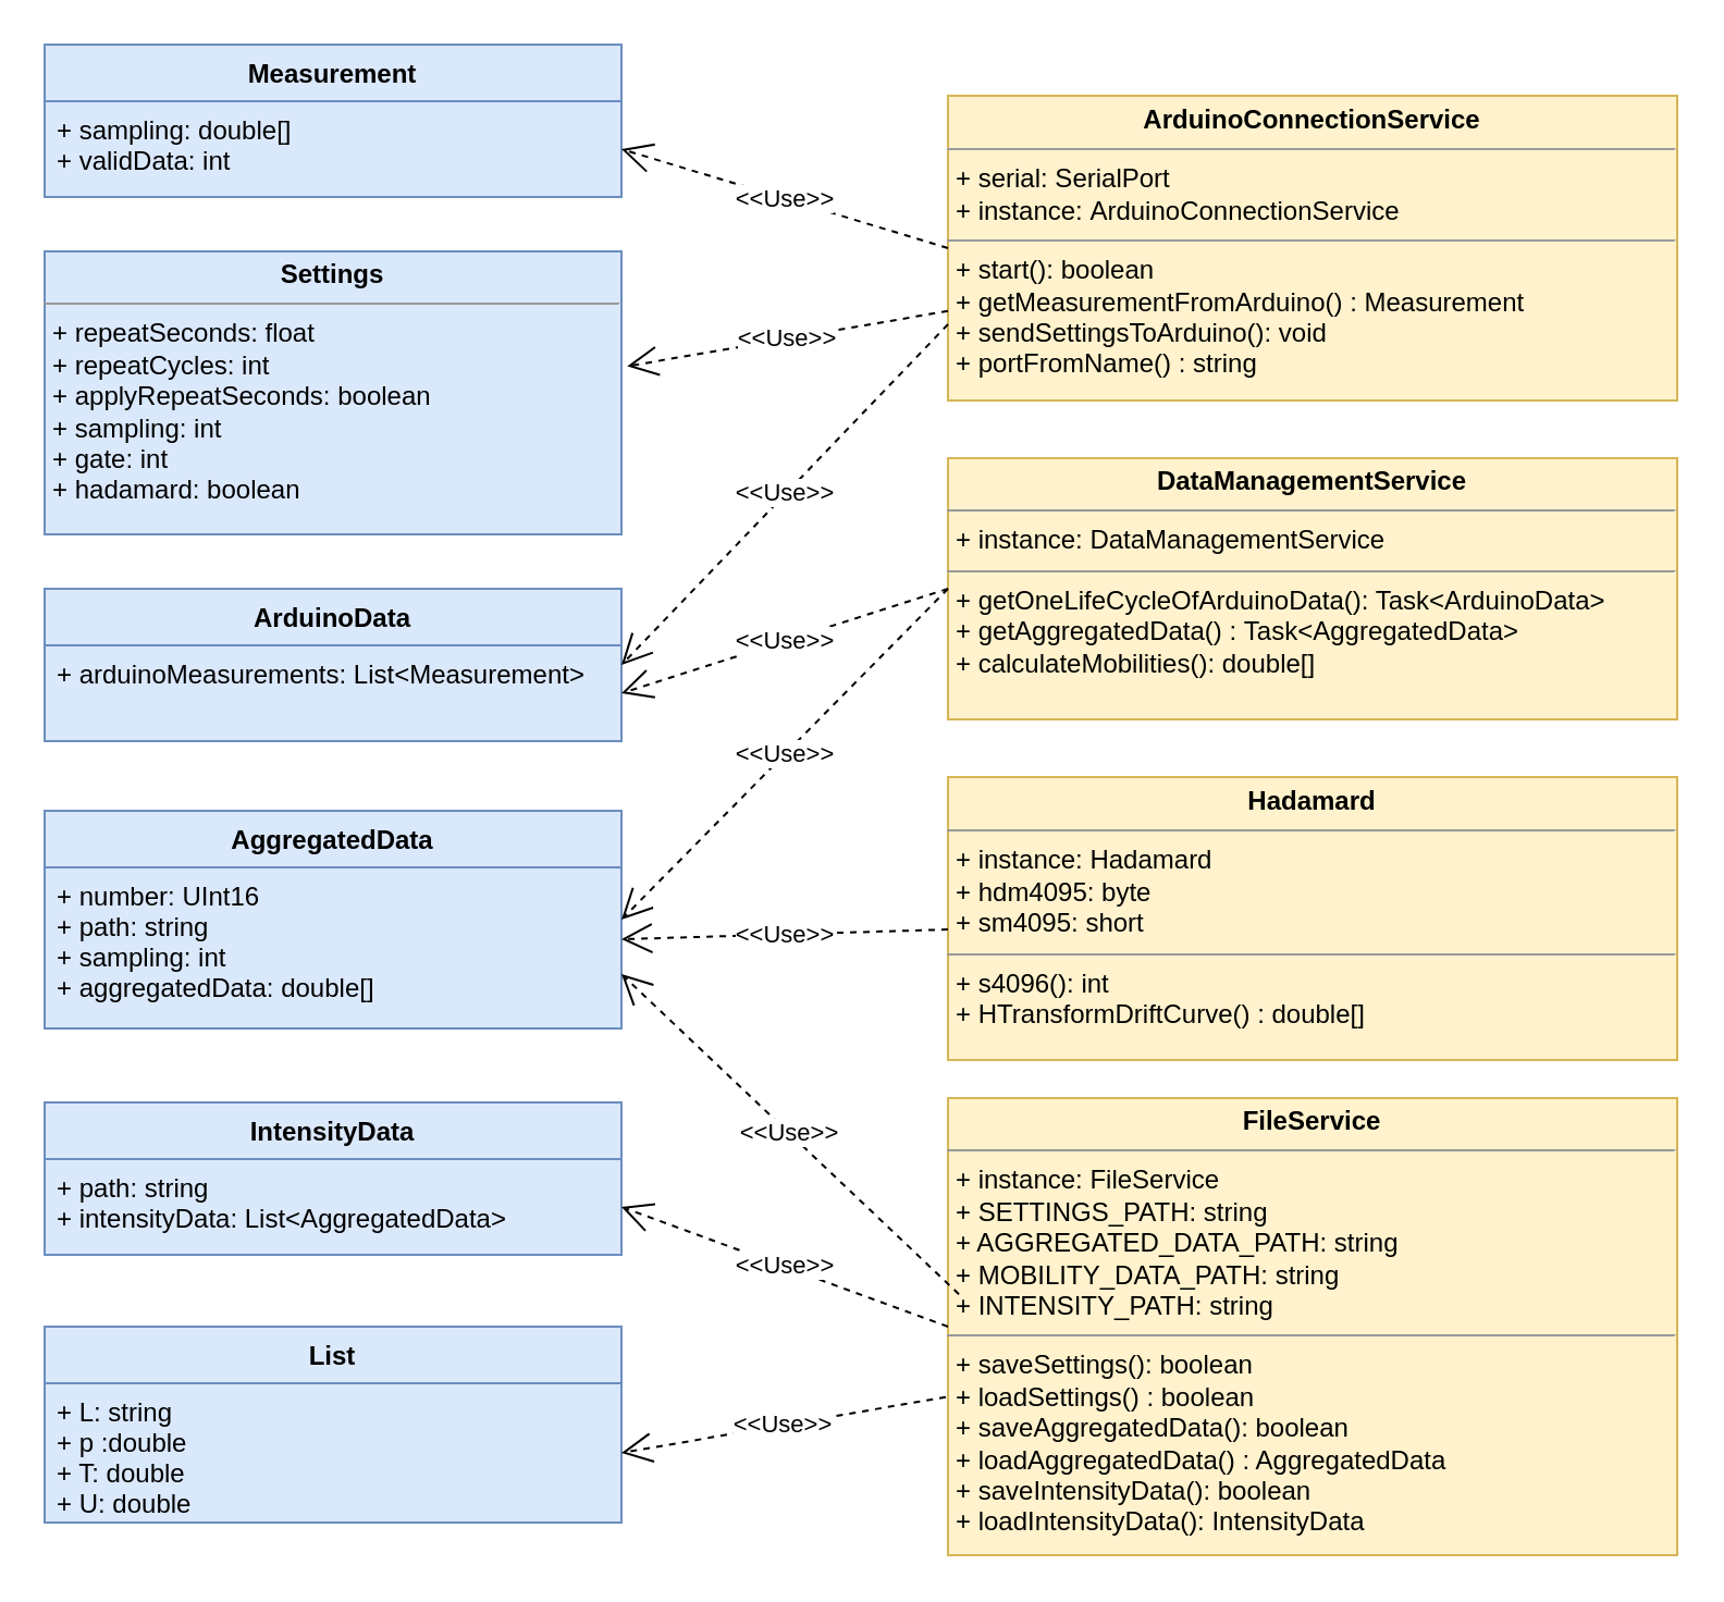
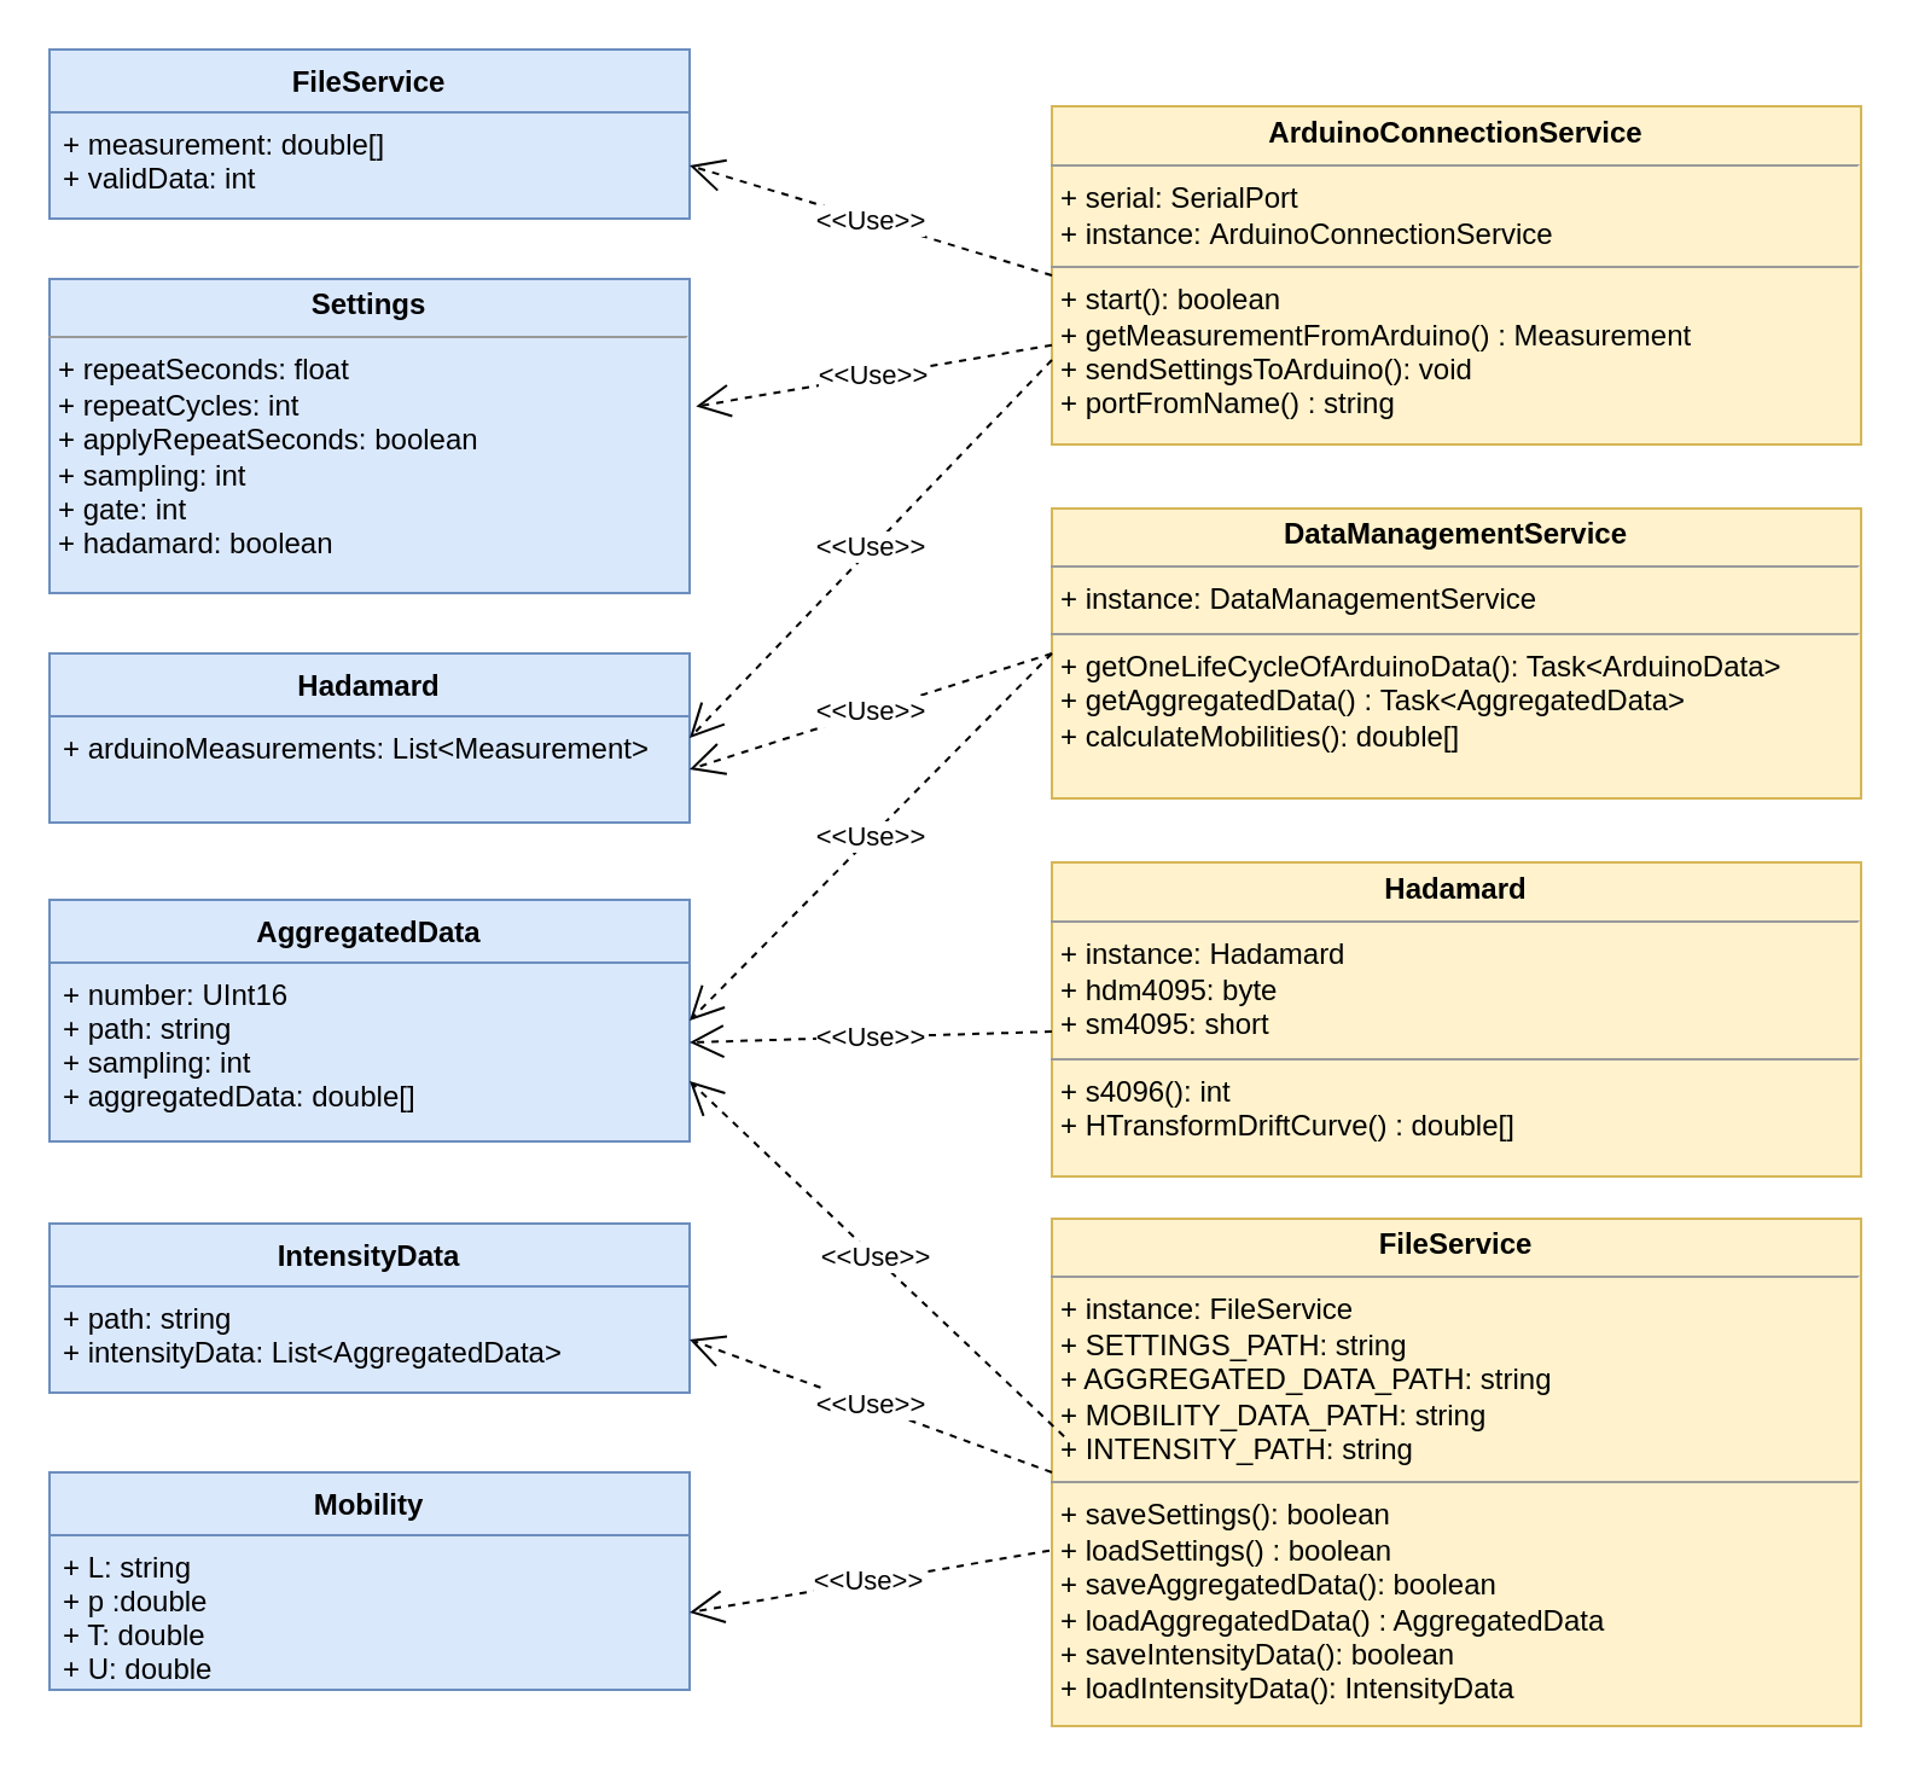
- <mxCell id="11" value="Measurement" style="swimlane;fontStyle=1;align=center;verticalAlign=top;childLayout=stackLayout;horizontal=1;startSize=26;horizontalStack=0;resizeParent=1;resizeParentMax=0;resizeLast=0;collapsible=1;marginBottom=0;fillColor=#dae8fc;strokeColor=#6c8ebf;" vertex="1" parent="1"><mxGeometry x="20" y="20" width="265" height="70" as="geometry" /></mxCell>
+ <mxCell id="11" value="FileService" style="swimlane;fontStyle=1;align=center;verticalAlign=top;childLayout=stackLayout;horizontal=1;startSize=26;horizontalStack=0;resizeParent=1;resizeParentMax=0;resizeLast=0;collapsible=1;marginBottom=0;fillColor=#dae8fc;strokeColor=#6c8ebf;" vertex="1" parent="1"><mxGeometry x="20" y="20" width="265" height="70" as="geometry" /></mxCell>
- <mxCell id="12" value="+ sampling: double[]&#10;+ validData: int" style="text;strokeColor=#6c8ebf;fillColor=#dae8fc;align=left;verticalAlign=top;spacingLeft=4;spacingRight=4;overflow=hidden;rotatable=0;points=[[0,0.5],[1,0.5]];portConstraint=eastwest;" vertex="1" parent="11"><mxGeometry y="26" width="265" height="44" as="geometry" /></mxCell>
+ <mxCell id="12" value="+ measurement: double[]&#10;+ validData: int" style="text;strokeColor=#6c8ebf;fillColor=#dae8fc;align=left;verticalAlign=top;spacingLeft=4;spacingRight=4;overflow=hidden;rotatable=0;points=[[0,0.5],[1,0.5]];portConstraint=eastwest;" vertex="1" parent="11"><mxGeometry y="26" width="265" height="44" as="geometry" /></mxCell>
- <mxCell id="9" value="ArduinoData" style="swimlane;fontStyle=1;align=center;verticalAlign=top;childLayout=stackLayout;horizontal=1;startSize=26;horizontalStack=0;resizeParent=1;resizeParentMax=0;resizeLast=0;collapsible=1;marginBottom=0;fillColor=#dae8fc;strokeColor=#6c8ebf;" vertex="1" parent="1"><mxGeometry x="20" y="270" width="265" height="70" as="geometry" /></mxCell>
+ <mxCell id="9" value="Hadamard" style="swimlane;fontStyle=1;align=center;verticalAlign=top;childLayout=stackLayout;horizontal=1;startSize=26;horizontalStack=0;resizeParent=1;resizeParentMax=0;resizeLast=0;collapsible=1;marginBottom=0;fillColor=#dae8fc;strokeColor=#6c8ebf;" vertex="1" parent="1"><mxGeometry x="20" y="270" width="265" height="70" as="geometry" /></mxCell>
- <mxCell id="3" value="List" style="swimlane;fontStyle=1;align=center;verticalAlign=top;childLayout=stackLayout;horizontal=1;startSize=26;horizontalStack=0;resizeParent=1;resizeParentMax=0;resizeLast=0;collapsible=1;marginBottom=0;fillColor=#dae8fc;strokeColor=#6c8ebf;" vertex="1" parent="1"><mxGeometry x="20" y="609" width="265" height="90" as="geometry" /></mxCell>
+ <mxCell id="3" value="Mobility" style="swimlane;fontStyle=1;align=center;verticalAlign=top;childLayout=stackLayout;horizontal=1;startSize=26;horizontalStack=0;resizeParent=1;resizeParentMax=0;resizeLast=0;collapsible=1;marginBottom=0;fillColor=#dae8fc;strokeColor=#6c8ebf;" vertex="1" parent="1"><mxGeometry x="20" y="609" width="265" height="90" as="geometry" /></mxCell>
